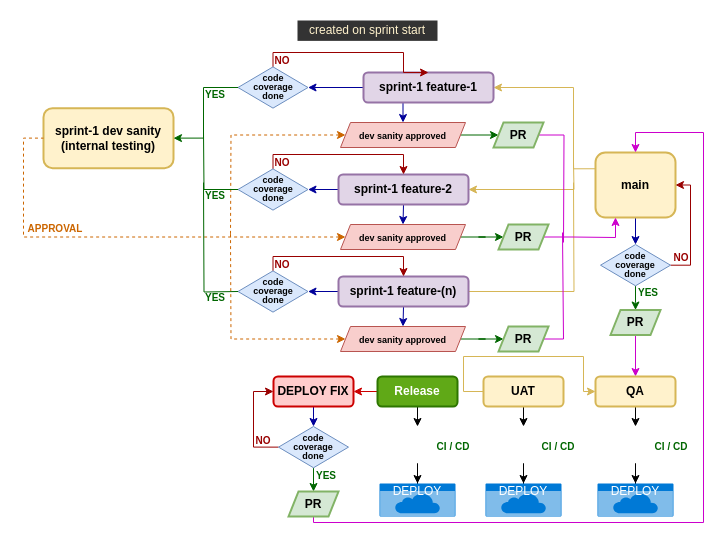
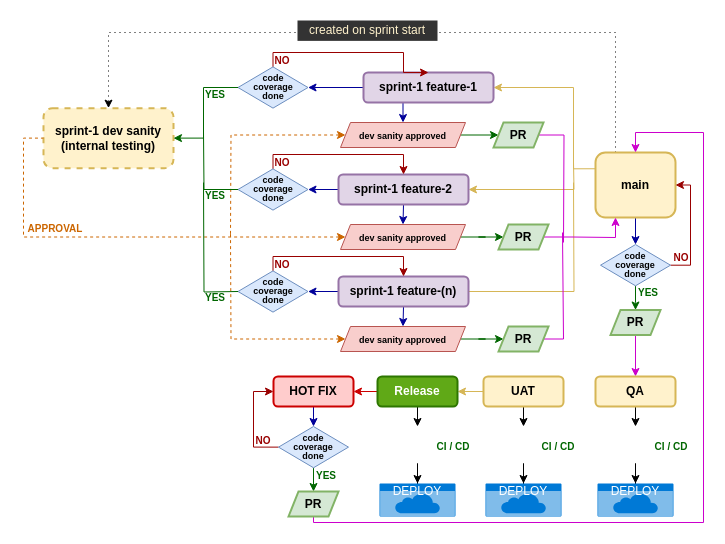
+ <mxCell id="4" style="edgeStyle=orthogonalEdgeStyle;rounded=0;orthogonalLoop=1;jettySize=auto;html=1;exitX=0.25;exitY=0;exitDx=0;exitDy=0;entryX=0.5;entryY=0;entryDx=0;entryDy=0;dashed=1;dashPattern=1 4;" edge="1" parent="1" source="5" target="45"><mxGeometry relative="1" as="geometry"><Array as="points"><mxPoint x="615" y="32" /><mxPoint x="108" y="32" /></Array></mxGeometry></mxCell>
- <mxCell id="45" value="&lt;b&gt;sprint-1 dev sanity&lt;br&gt;(internal testing)&lt;br&gt;&lt;/b&gt;" style="rounded=1;whiteSpace=wrap;html=1;fillColor=#fff2cc;strokeColor=#d6b656;strokeWidth=2;" parent="1" vertex="1"><mxGeometry x="43" y="107.63" width="130" height="60" as="geometry" /></mxCell>
+ <mxCell id="45" value="&lt;b&gt;sprint-1 dev sanity&lt;br&gt;(internal testing)&lt;br&gt;&lt;/b&gt;" style="rounded=1;whiteSpace=wrap;html=1;fillColor=#fff2cc;strokeColor=#d6b656;strokeWidth=2;dashed=1;" parent="1" vertex="1"><mxGeometry x="43" y="107.63" width="130" height="60" as="geometry" /></mxCell>
- <mxCell id="20" style="edgeStyle=orthogonalEdgeStyle;rounded=0;orthogonalLoop=1;jettySize=auto;html=1;exitX=0;exitY=0.5;exitDx=0;exitDy=0;strokeColor=#D6B656;" parent="1" source="21" target="15" edge="1"><mxGeometry relative="1" as="geometry" /></mxCell>
+ <mxCell id="20" style="edgeStyle=orthogonalEdgeStyle;rounded=0;orthogonalLoop=1;jettySize=auto;html=1;exitX=0;exitY=0.5;exitDx=0;exitDy=0;entryX=1;entryY=0.5;entryDx=0;entryDy=0;strokeColor=#D6B656;" parent="1" source="21" target="27" edge="1"><mxGeometry relative="1" as="geometry" /></mxCell>
- <mxCell id="35" value="&lt;b&gt;DEPLOY FIX&lt;/b&gt;" style="rounded=1;whiteSpace=wrap;html=1;fillColor=#ffcccc;strokeColor=#CC0000;strokeWidth=2;fillStyle=solid;" parent="1" vertex="1"><mxGeometry x="273" y="376" width="80" height="30" as="geometry" /></mxCell>
+ <mxCell id="35" value="&lt;b&gt;HOT FIX&lt;/b&gt;" style="rounded=1;whiteSpace=wrap;html=1;fillColor=#ffcccc;strokeColor=#CC0000;strokeWidth=2;fillStyle=solid;" parent="1" vertex="1"><mxGeometry x="273" y="376" width="80" height="30" as="geometry" /></mxCell>
